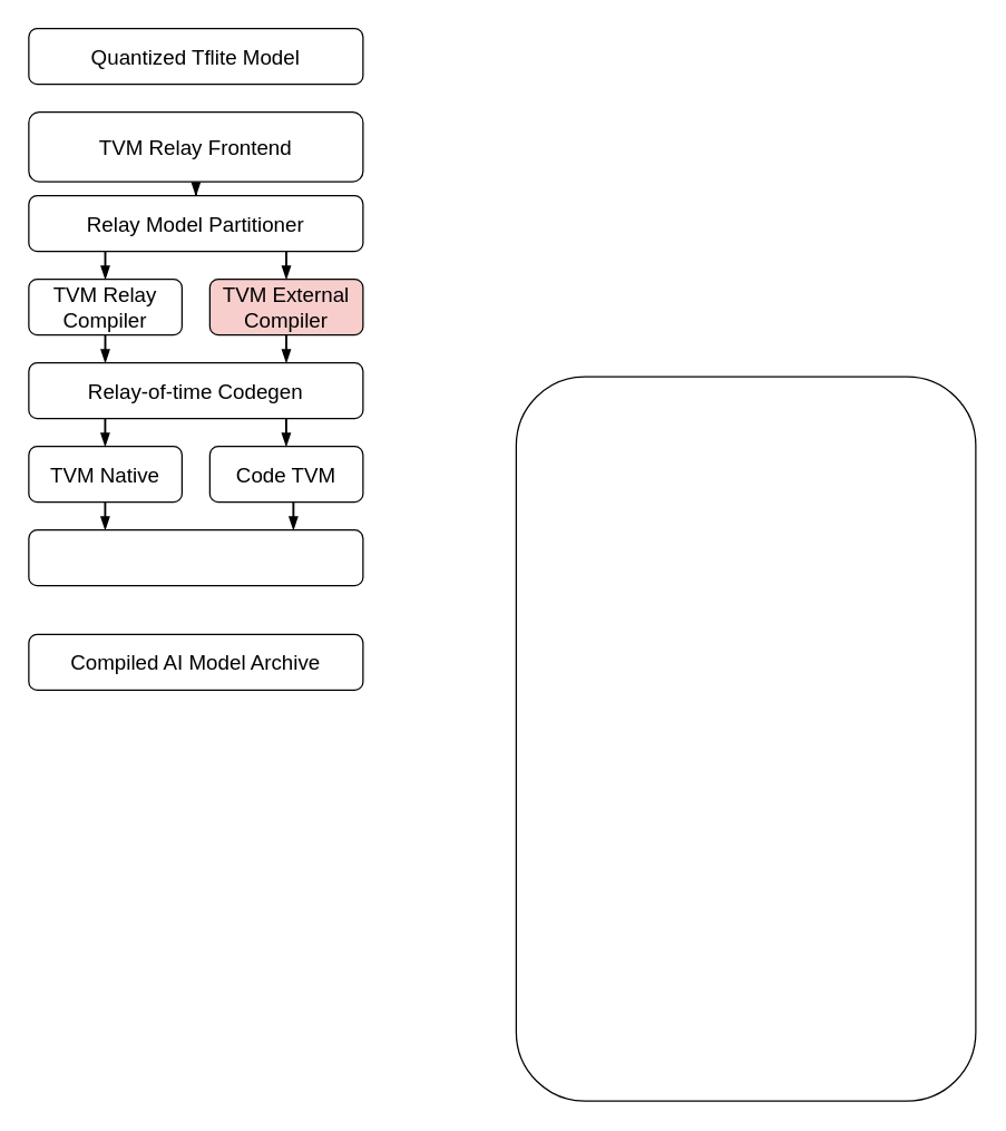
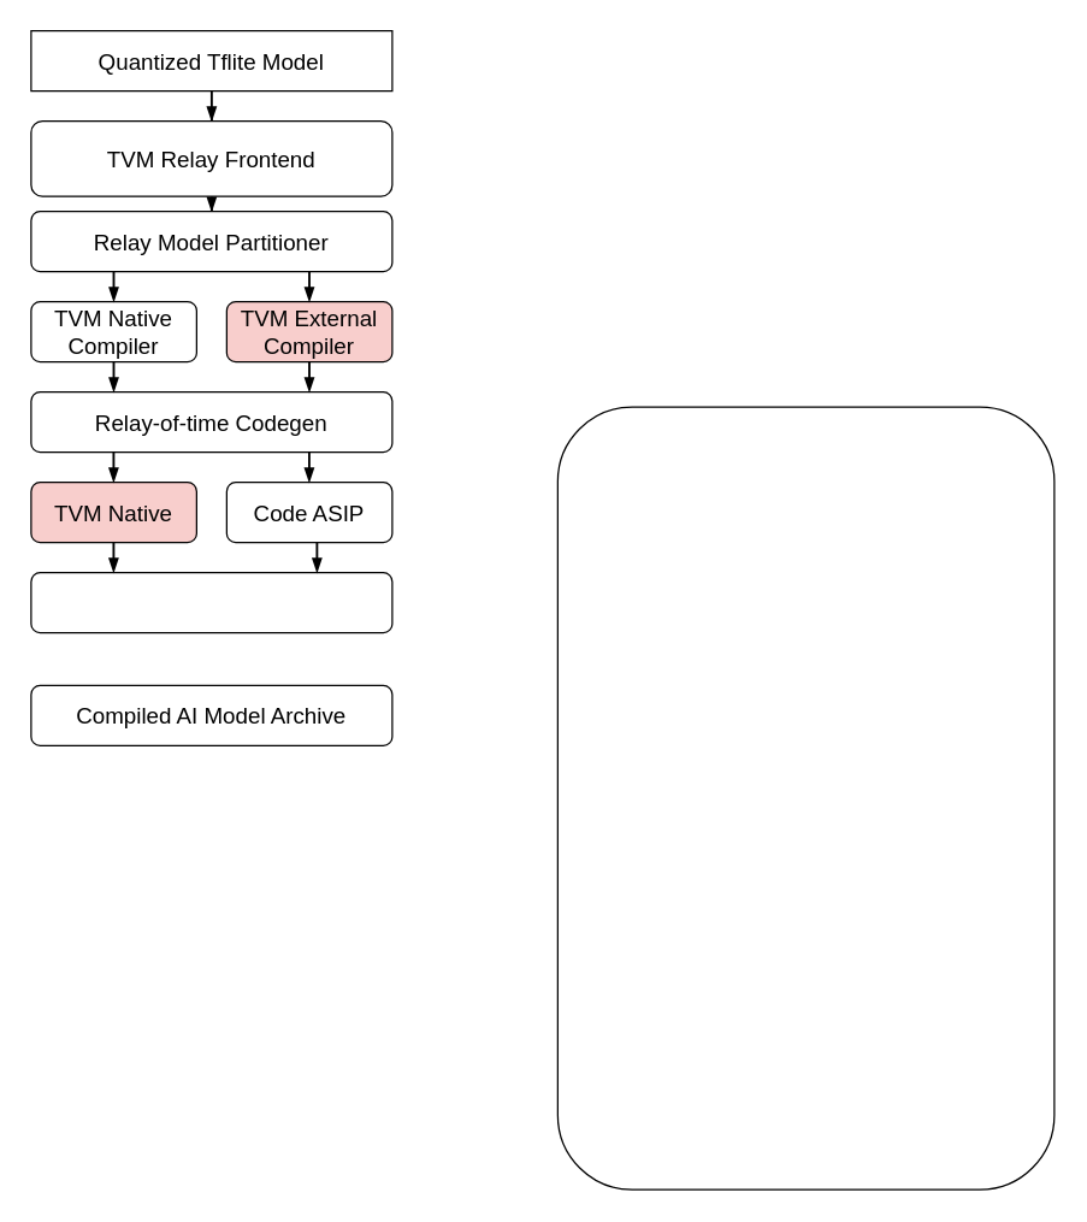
- <mxCell id="4" value="&lt;span style=&quot;font-size: 15px;&quot;&gt;Quantized Tflite Model&lt;/span&gt;" style="rounded=1;whiteSpace=wrap;html=1;" vertex="1" parent="1"><mxGeometry x="20" y="20" width="240" height="40" as="geometry" /></mxCell>
+ <mxCell id="4" value="&lt;span style=&quot;font-size: 15px;&quot;&gt;Quantized Tflite Model&lt;/span&gt;" style="whiteSpace=wrap;html=1;rounded=0;" vertex="1" parent="1"><mxGeometry x="20" y="20" width="240" height="40" as="geometry" /></mxCell>
+ <mxCell id="3" style="edgeStyle=orthogonalEdgeStyle;rounded=0;orthogonalLoop=1;jettySize=auto;html=1;entryX=0.5;entryY=0;entryDx=0;entryDy=0;endArrow=blockThin;endFill=1;strokeWidth=1.5;" edge="1" parent="1" source="4" target="6"><mxGeometry relative="1" as="geometry" /></mxCell>
- <mxCell id="8" value="&lt;font style=&quot;font-size: 15px;&quot;&gt;TVM Relay&lt;br&gt;Compiler&lt;/font&gt;" style="rounded=1;whiteSpace=wrap;html=1;" vertex="1" parent="1"><mxGeometry x="20" y="200" width="110" height="40" as="geometry" /></mxCell>
+ <mxCell id="8" value="&lt;font style=&quot;font-size: 15px;&quot;&gt;TVM Native&lt;br&gt;Compiler&lt;/font&gt;" style="rounded=1;whiteSpace=wrap;html=1;" vertex="1" parent="1"><mxGeometry x="20" y="200" width="110" height="40" as="geometry" /></mxCell>
- <mxCell id="14" value="&lt;span style=&quot;font-size: 15px;&quot;&gt;TVM Native&lt;/span&gt;" style="rounded=1;whiteSpace=wrap;html=1;" vertex="1" parent="1"><mxGeometry x="20" y="320" width="110" height="40" as="geometry" /></mxCell>
+ <mxCell id="14" value="&lt;span style=&quot;font-size: 15px;&quot;&gt;TVM Native&lt;/span&gt;" style="rounded=1;whiteSpace=wrap;html=1;fillColor=#f8cecc;" vertex="1" parent="1"><mxGeometry x="20" y="320" width="110" height="40" as="geometry" /></mxCell>
- <mxCell id="10" value="&lt;font style=&quot;font-size: 15px;&quot;&gt;Code TVM&lt;/font&gt;" style="rounded=1;whiteSpace=wrap;html=1;" vertex="1" parent="1"><mxGeometry x="150" y="320" width="110" height="40" as="geometry" /></mxCell>
+ <mxCell id="10" value="&lt;font style=&quot;font-size: 15px;&quot;&gt;Code ASIP&lt;/font&gt;" style="rounded=1;whiteSpace=wrap;html=1;" vertex="1" parent="1"><mxGeometry x="150" y="320" width="110" height="40" as="geometry" /></mxCell>
